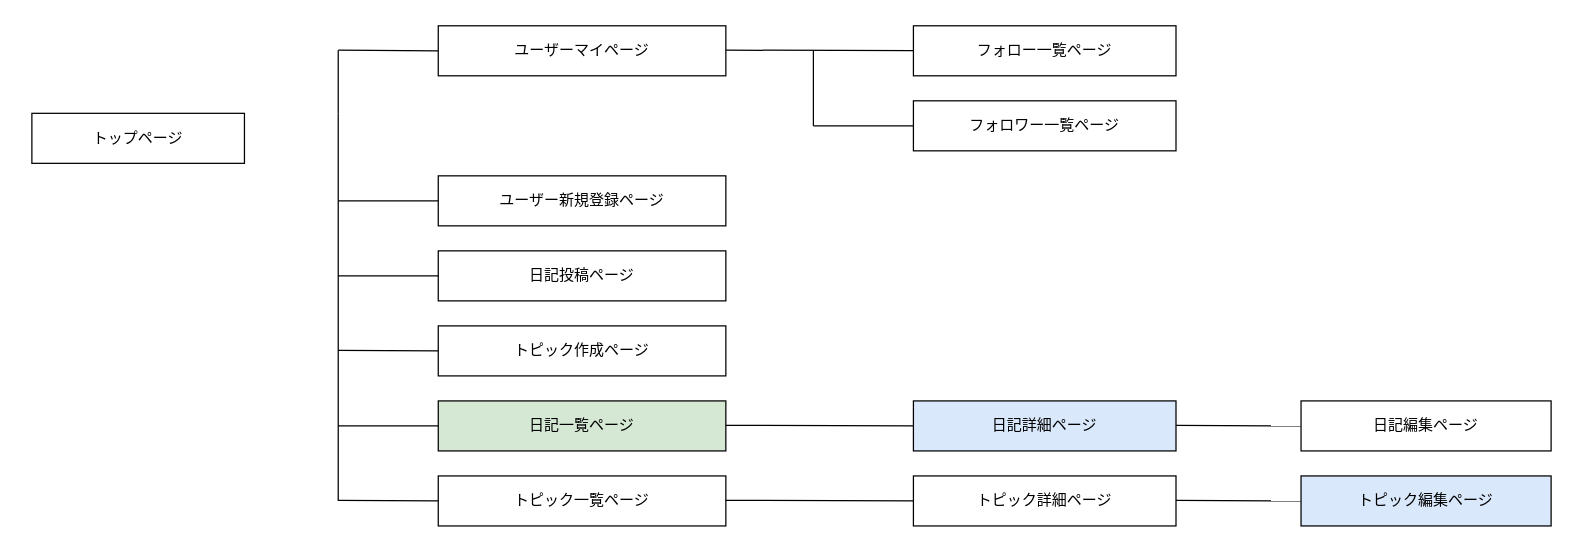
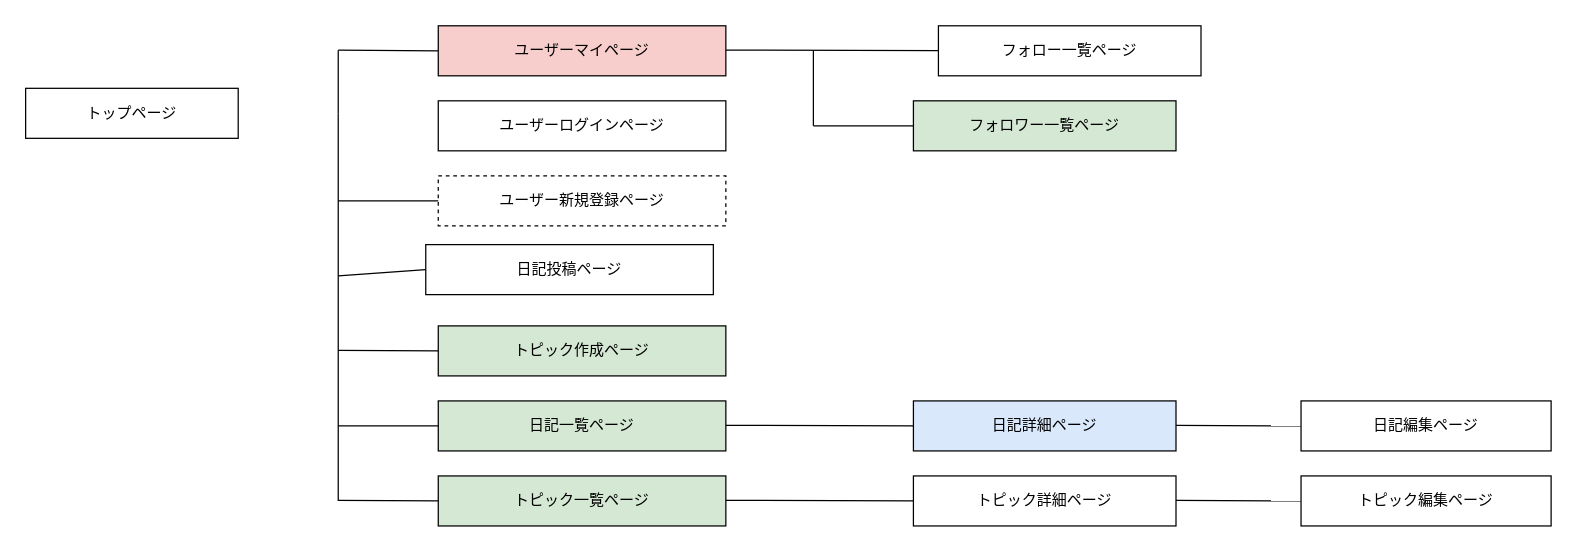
- <mxCell id="21" value="ユーザーマイページ" style="whiteSpace=wrap;html=1;align=center;" vertex="1" parent="1"><mxGeometry x="350" y="20" width="230" height="40" as="geometry" /></mxCell>
+ <mxCell id="21" value="ユーザーマイページ" style="whiteSpace=wrap;html=1;align=center;fillColor=#f8cecc;" vertex="1" parent="1"><mxGeometry x="350" y="20" width="230" height="40" as="geometry" /></mxCell>
- <mxCell id="28" value="フォロー一覧ページ" style="whiteSpace=wrap;html=1;align=center;" vertex="1" parent="1"><mxGeometry x="730" y="20" width="210" height="40" as="geometry" /></mxCell>
+ <mxCell id="28" value="フォロー一覧ページ" style="whiteSpace=wrap;html=1;align=center;" vertex="1" parent="1"><mxGeometry x="750" y="20" width="210" height="40" as="geometry" /></mxCell>
+ <mxCell id="6" value="ユーザーログインページ" style="whiteSpace=wrap;html=1;align=center;" vertex="1" parent="1"><mxGeometry x="350" y="80" width="230" height="40" as="geometry" /></mxCell>
- <mxCell id="31" value="フォロワー一覧ページ" style="whiteSpace=wrap;html=1;align=center;" vertex="1" parent="1"><mxGeometry x="730" y="80" width="210" height="40" as="geometry" /></mxCell>
+ <mxCell id="31" value="フォロワー一覧ページ" style="whiteSpace=wrap;html=1;align=center;fillColor=#d5e8d4;" vertex="1" parent="1"><mxGeometry x="730" y="80" width="210" height="40" as="geometry" /></mxCell>
- <mxCell id="2" value="トップページ" style="whiteSpace=wrap;html=1;align=center;" vertex="1" parent="1"><mxGeometry x="25" y="90" width="170" height="40" as="geometry" /></mxCell>
+ <mxCell id="2" value="トップページ" style="whiteSpace=wrap;html=1;align=center;" vertex="1" parent="1"><mxGeometry x="20" y="70" width="170" height="40" as="geometry" /></mxCell>
- <mxCell id="4" value="ユーザー新規登録ページ" style="whiteSpace=wrap;html=1;align=center;" vertex="1" parent="1"><mxGeometry x="350" y="140" width="230" height="40" as="geometry" /></mxCell>
+ <mxCell id="4" value="ユーザー新規登録ページ" style="whiteSpace=wrap;html=1;align=center;dashed=1;" vertex="1" parent="1"><mxGeometry x="350" y="140" width="230" height="40" as="geometry" /></mxCell>
- <mxCell id="5" value="日記投稿ページ" style="whiteSpace=wrap;html=1;align=center;" vertex="1" parent="1"><mxGeometry x="350" y="200" width="230" height="40" as="geometry" /></mxCell>
+ <mxCell id="5" value="日記投稿ページ" style="whiteSpace=wrap;html=1;align=center;" vertex="1" parent="1"><mxGeometry x="340" y="195" width="230" height="40" as="geometry" /></mxCell>
- <mxCell id="3" value="トピック作成ページ" style="whiteSpace=wrap;html=1;align=center;" vertex="1" parent="1"><mxGeometry x="350" y="260" width="230" height="40" as="geometry" /></mxCell>
+ <mxCell id="3" value="トピック作成ページ" style="whiteSpace=wrap;html=1;align=center;fillColor=#d5e8d4;" vertex="1" parent="1"><mxGeometry x="350" y="260" width="230" height="40" as="geometry" /></mxCell>
- <mxCell id="7" value="トピック一覧ページ" style="whiteSpace=wrap;html=1;align=center;" vertex="1" parent="1"><mxGeometry x="350" y="380" width="230" height="40" as="geometry" /></mxCell>
+ <mxCell id="7" value="トピック一覧ページ" style="whiteSpace=wrap;html=1;align=center;fillColor=#d5e8d4;" vertex="1" parent="1"><mxGeometry x="350" y="380" width="230" height="40" as="geometry" /></mxCell>
- <mxCell id="36" value="トピック編集ページ" style="whiteSpace=wrap;html=1;align=center;fillColor=#dae8fc;" vertex="1" parent="1"><mxGeometry x="1040" y="380" width="200" height="40" as="geometry" /></mxCell>
+ <mxCell id="36" value="トピック編集ページ" style="whiteSpace=wrap;html=1;align=center;" vertex="1" parent="1"><mxGeometry x="1040" y="380" width="200" height="40" as="geometry" /></mxCell>
